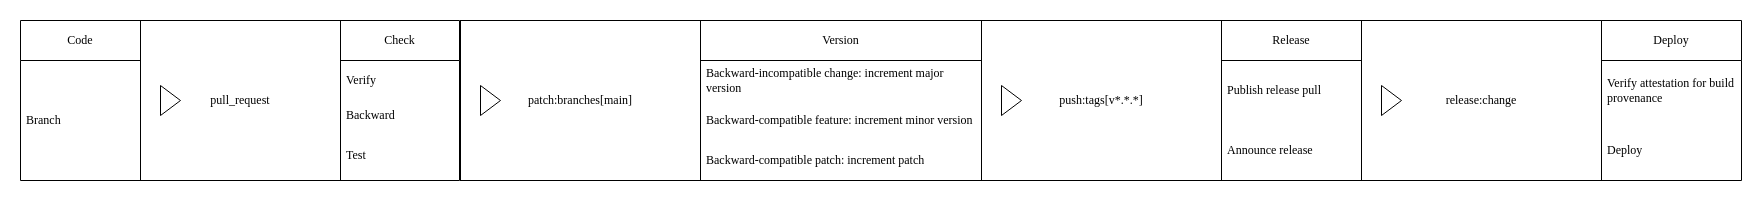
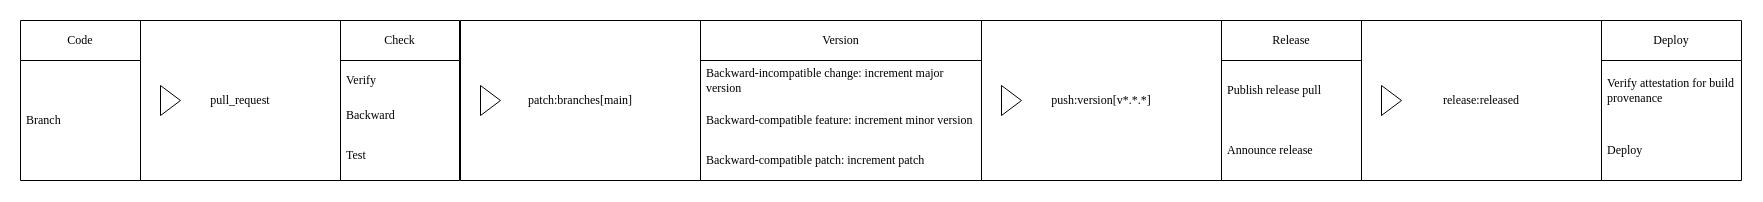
- <mxCell id="19" value="&lt;div&gt;push:tags[v*.*.*]&lt;br&gt;&lt;/div&gt;" style="html=1;whiteSpace=wrap;container=1;recursiveResize=0;collapsible=0;fontFamily=Menlo;swimlaneFillColor=none;" parent="1" vertex="1"><mxGeometry x="981" y="20" width="240" height="160" as="geometry" /></mxCell>
+ <mxCell id="19" value="&lt;div&gt;push:version[v*.*.*]&lt;br&gt;&lt;/div&gt;" style="html=1;whiteSpace=wrap;container=1;recursiveResize=0;collapsible=0;fontFamily=Menlo;swimlaneFillColor=none;" parent="1" vertex="1"><mxGeometry x="981" y="20" width="240" height="160" as="geometry" /></mxCell>
- <mxCell id="21" value="&lt;div&gt;release:change&lt;br&gt;&lt;/div&gt;" style="html=1;whiteSpace=wrap;container=1;recursiveResize=0;collapsible=0;fontFamily=Menlo;swimlaneFillColor=none;" parent="1" vertex="1"><mxGeometry x="1361" y="20" width="240" height="160" as="geometry" /></mxCell>
+ <mxCell id="21" value="&lt;div&gt;release:released&lt;br&gt;&lt;/div&gt;" style="html=1;whiteSpace=wrap;container=1;recursiveResize=0;collapsible=0;fontFamily=Menlo;swimlaneFillColor=none;" parent="1" vertex="1"><mxGeometry x="1361" y="20" width="240" height="160" as="geometry" /></mxCell>
